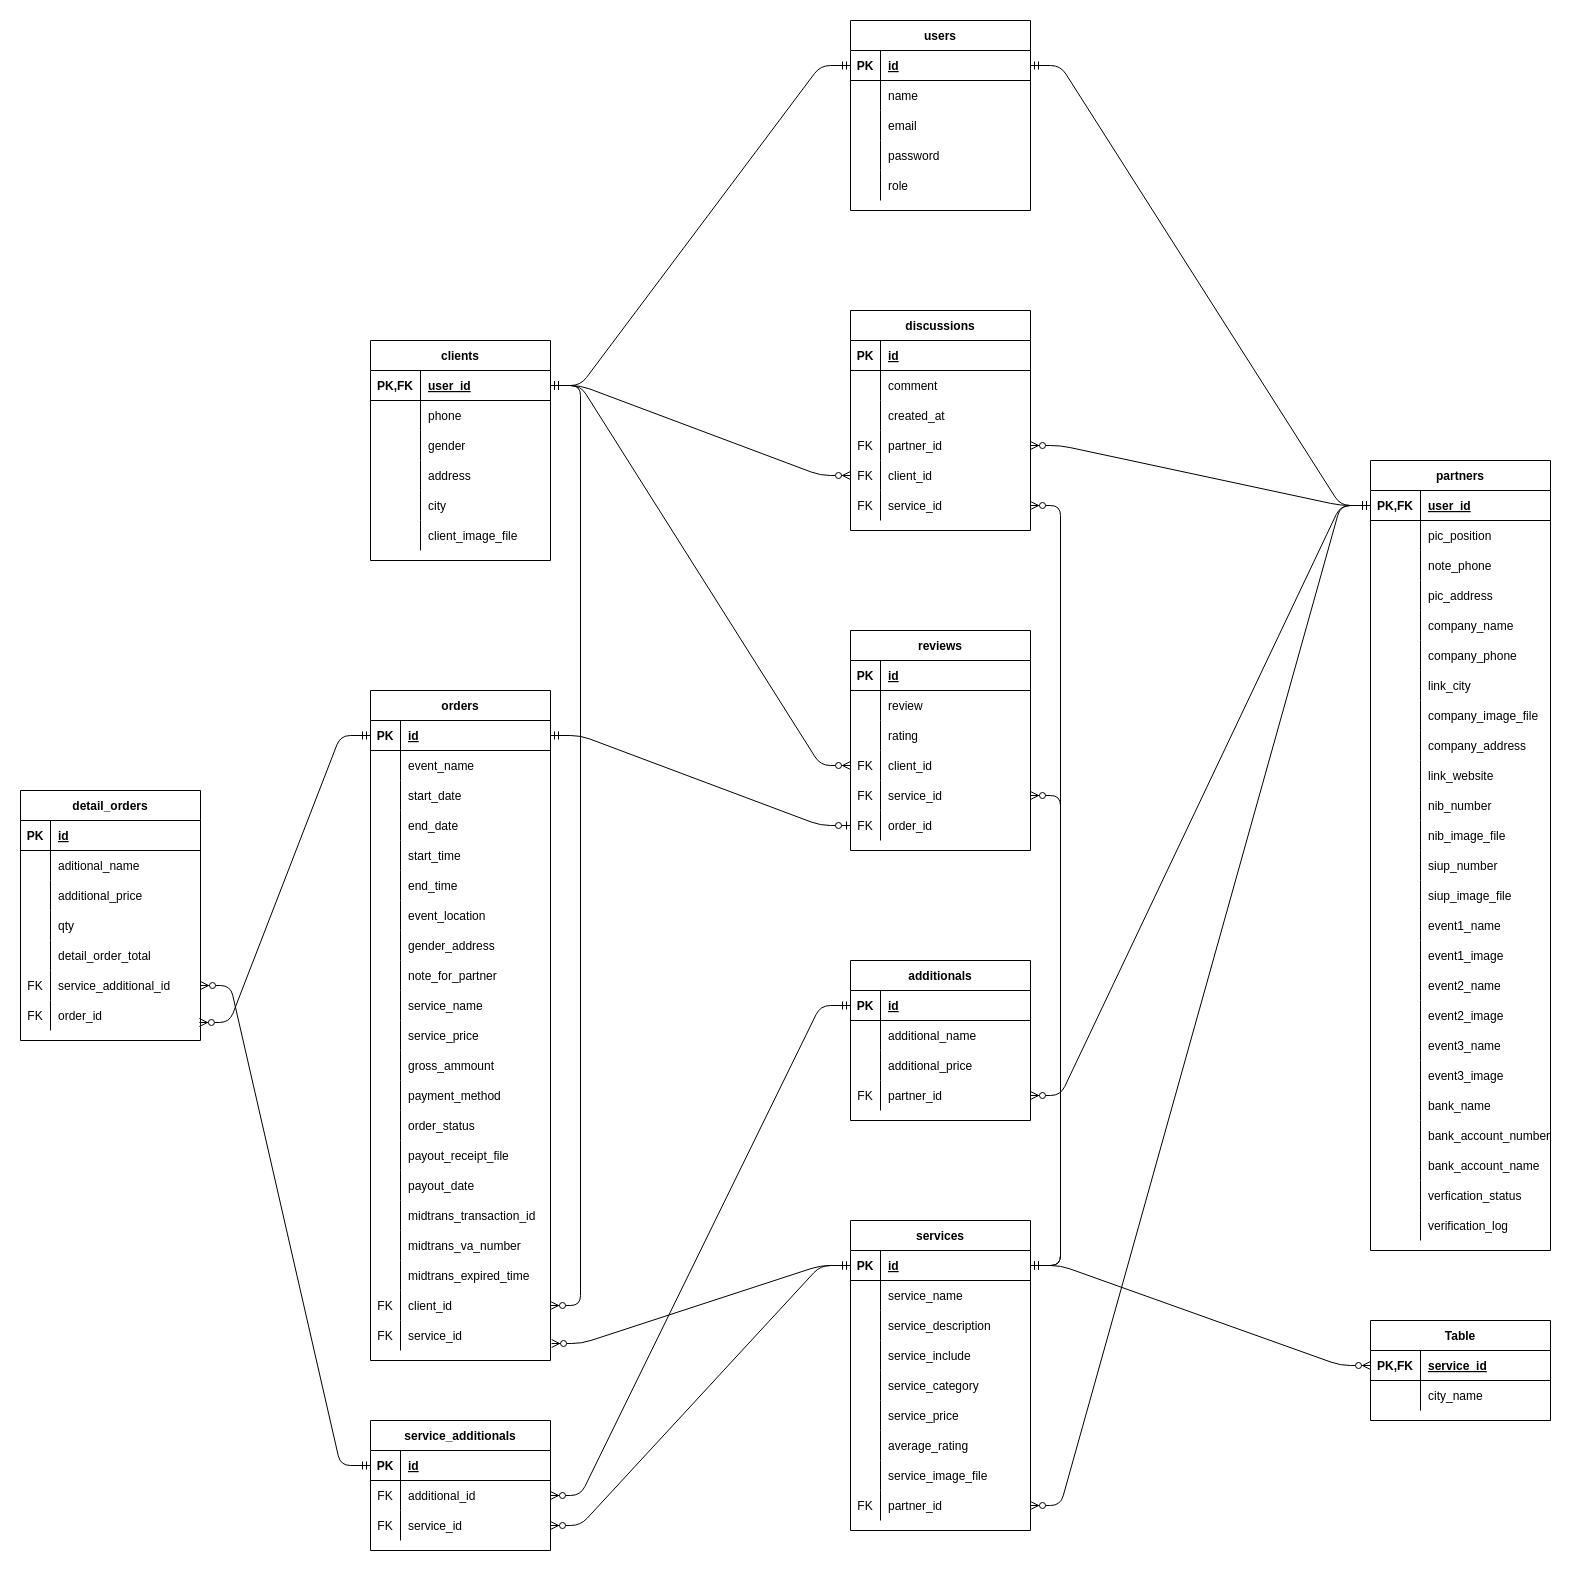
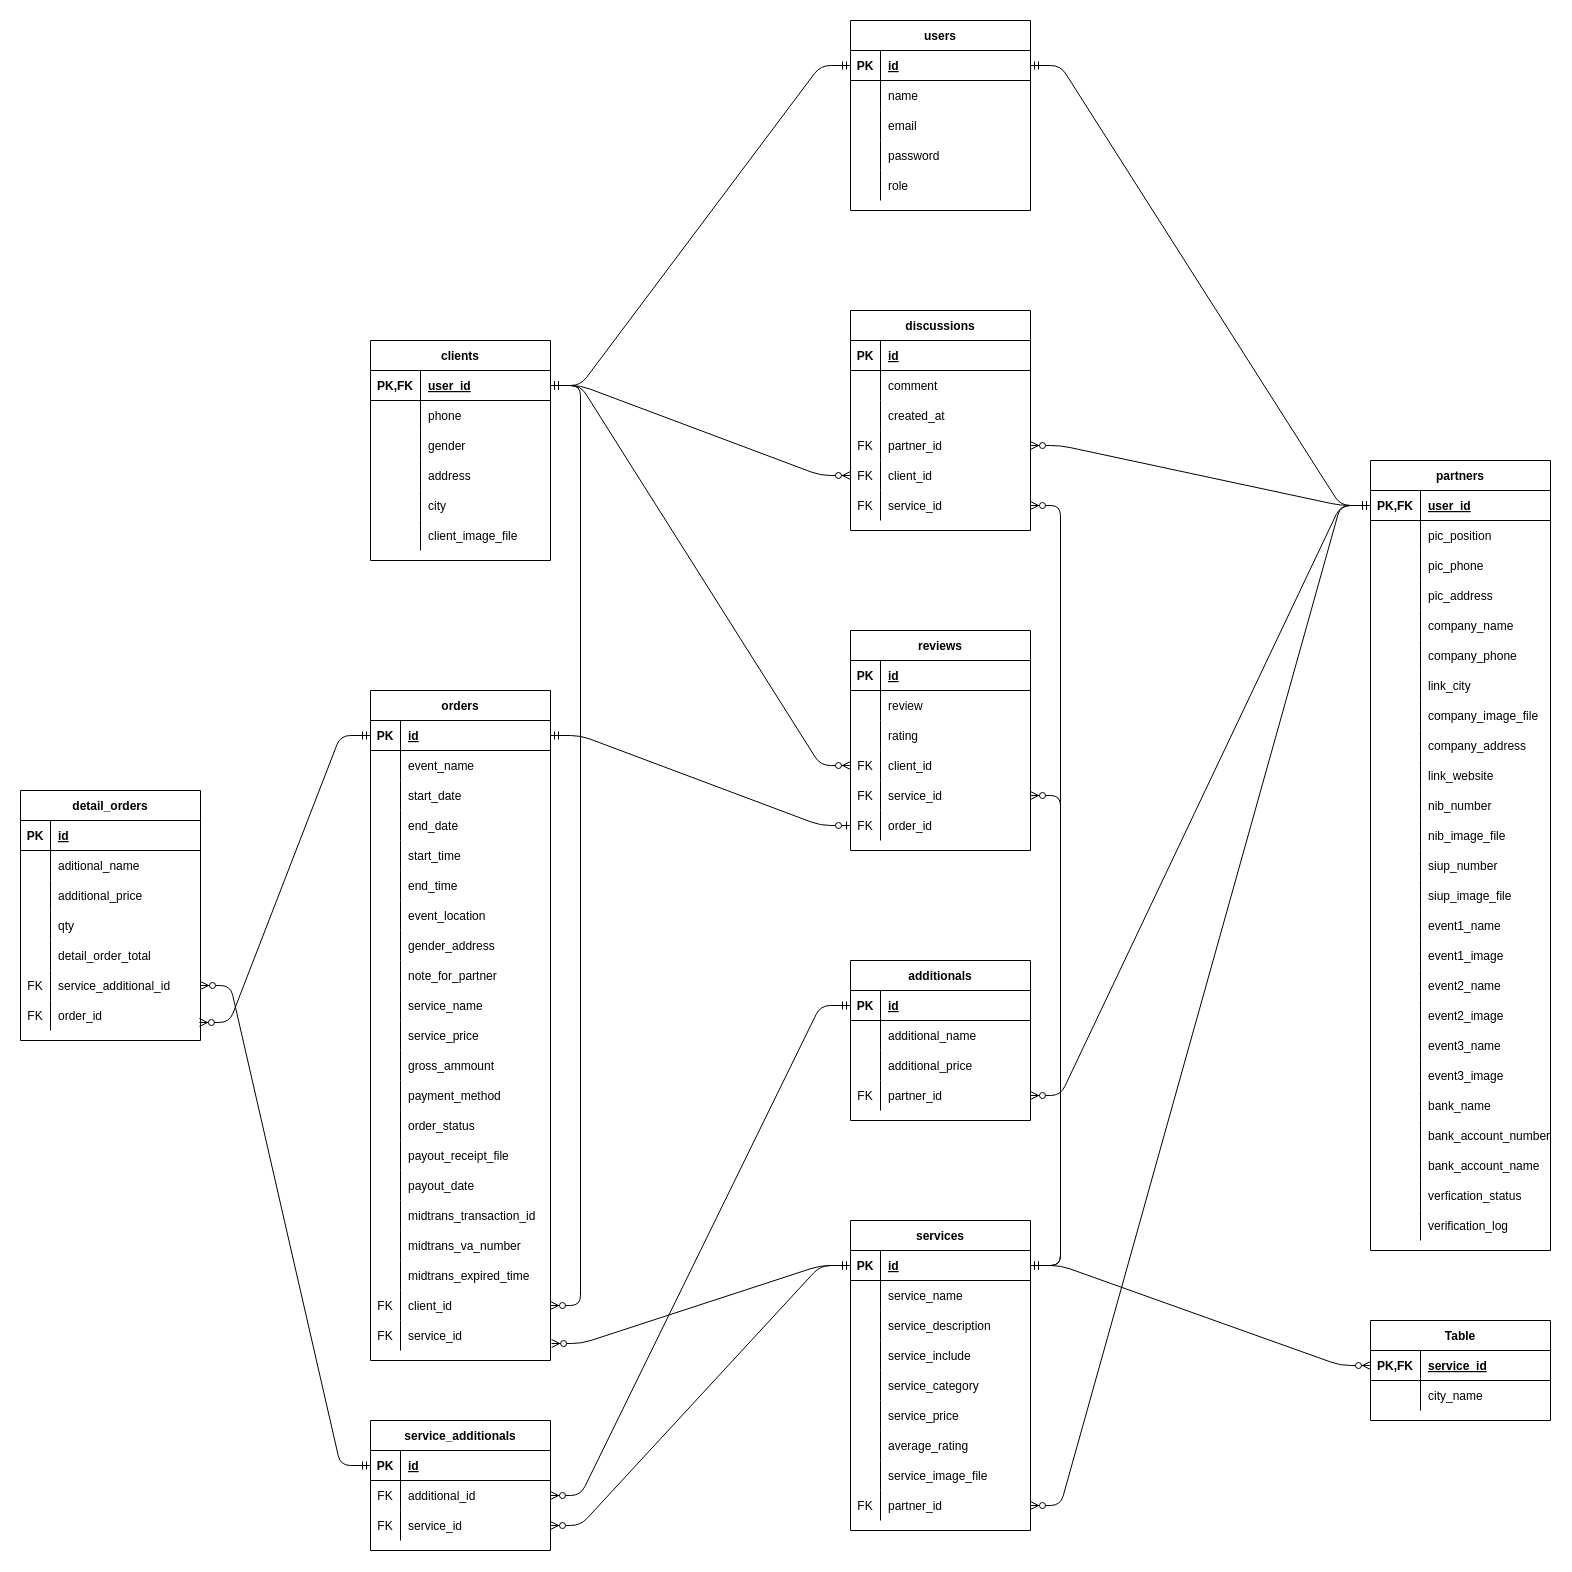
- <mxCell id="30" value="note_phone" style="shape=partialRectangle;connectable=0;fillColor=none;top=0;left=0;bottom=0;right=0;align=left;spacingLeft=6;overflow=hidden;" parent="28" vertex="1"><mxGeometry x="50" width="130" height="30" as="geometry"><mxRectangle width="130" height="30" as="alternateBounds" /></mxGeometry></mxCell>
+ <mxCell id="30" value="pic_phone" style="shape=partialRectangle;connectable=0;fillColor=none;top=0;left=0;bottom=0;right=0;align=left;spacingLeft=6;overflow=hidden;" parent="28" vertex="1"><mxGeometry x="50" width="130" height="30" as="geometry"><mxRectangle width="130" height="30" as="alternateBounds" /></mxGeometry></mxCell>
